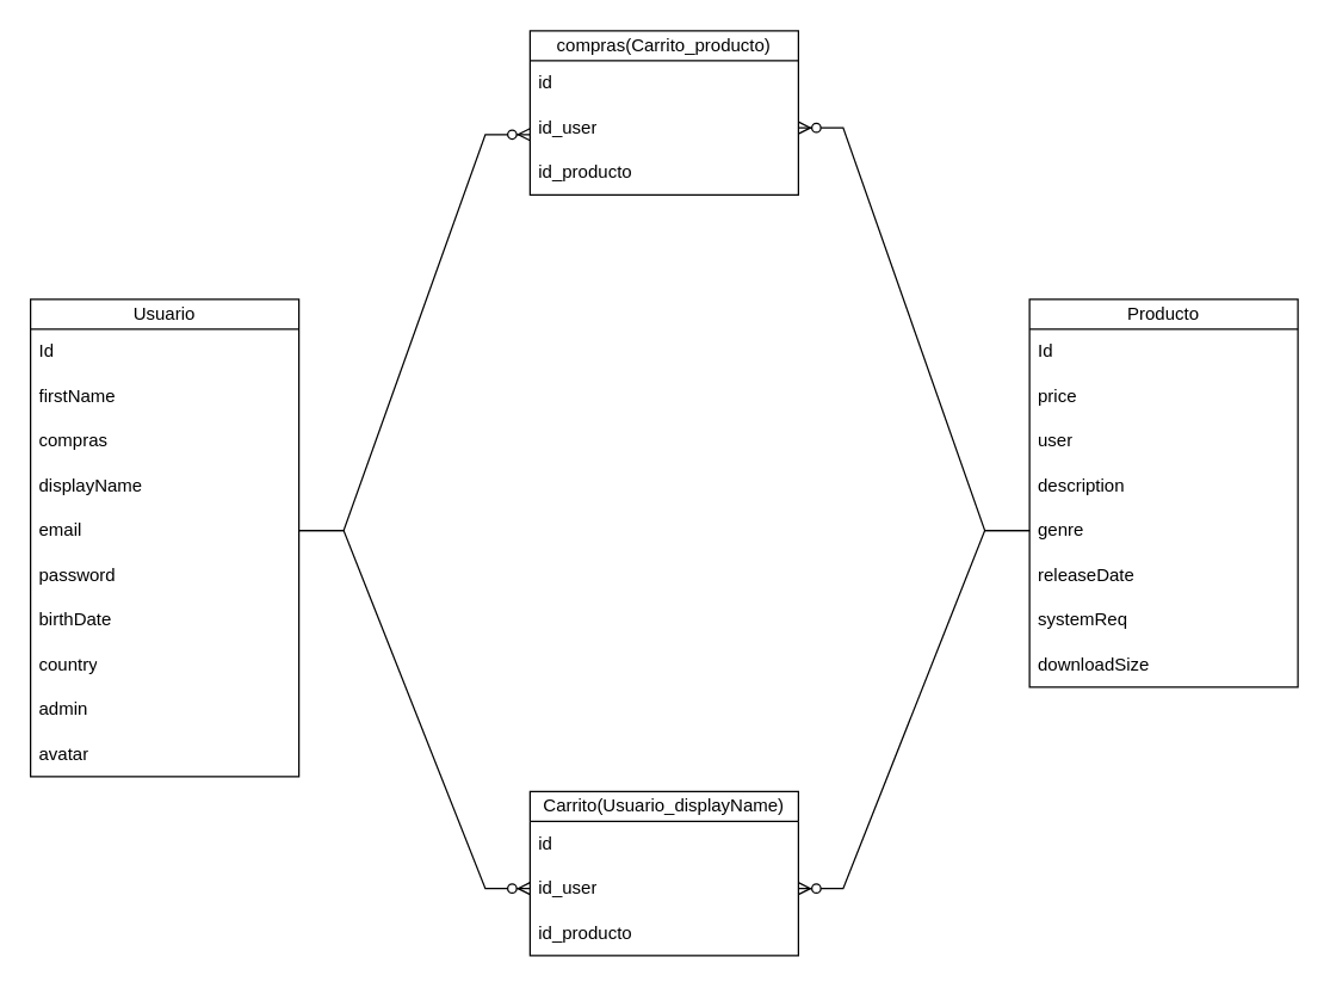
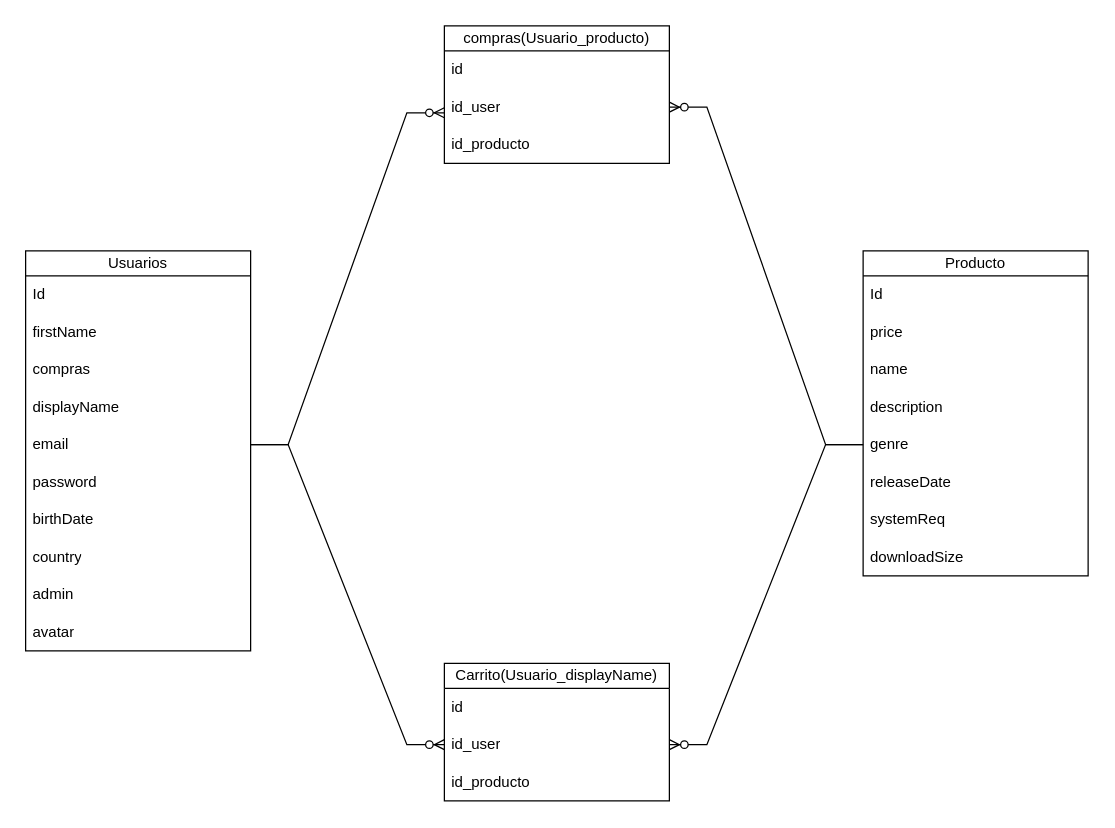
- <mxCell id="13" value="compras(Carrito_producto)" style="swimlane;fontStyle=0;childLayout=stackLayout;horizontal=1;startSize=20;horizontalStack=0;resizeParent=1;resizeParentMax=0;resizeLast=0;collapsible=1;marginBottom=0;whiteSpace=wrap;html=1;" vertex="1" parent="1"><mxGeometry x="355" y="20" width="180" height="110" as="geometry"><mxRectangle x="100" y="90" width="90" height="30" as="alternateBounds" /></mxGeometry></mxCell>
+ <mxCell id="13" value="compras(Usuario_producto)" style="swimlane;fontStyle=0;childLayout=stackLayout;horizontal=1;startSize=20;horizontalStack=0;resizeParent=1;resizeParentMax=0;resizeLast=0;collapsible=1;marginBottom=0;whiteSpace=wrap;html=1;" vertex="1" parent="1"><mxGeometry x="355" y="20" width="180" height="110" as="geometry"><mxRectangle x="100" y="90" width="90" height="30" as="alternateBounds" /></mxGeometry></mxCell>
- <mxCell id="2" value="Usuario" style="swimlane;fontStyle=0;childLayout=stackLayout;horizontal=1;startSize=20;horizontalStack=0;resizeParent=1;resizeParentMax=0;resizeLast=0;collapsible=1;marginBottom=0;whiteSpace=wrap;html=1;" vertex="1" parent="1"><mxGeometry y="200" width="180" height="320" as="geometry" x="20"><mxRectangle x="100" y="90" width="90" height="30" as="alternateBounds" /></mxGeometry></mxCell>
+ <mxCell id="2" value="Usuarios" style="swimlane;fontStyle=0;childLayout=stackLayout;horizontal=1;startSize=20;horizontalStack=0;resizeParent=1;resizeParentMax=0;resizeLast=0;collapsible=1;marginBottom=0;whiteSpace=wrap;html=1;" vertex="1" parent="1"><mxGeometry y="200" width="180" height="320" as="geometry" x="20"><mxRectangle x="100" y="90" width="90" height="30" as="alternateBounds" /></mxGeometry></mxCell>
- <mxCell id="20" value="user" style="text;strokeColor=none;fillColor=none;align=left;verticalAlign=middle;spacingLeft=4;spacingRight=4;overflow=hidden;points=[[0,0.5],[1,0.5]];portConstraint=eastwest;rotatable=0;whiteSpace=wrap;html=1;" vertex="1" parent="17"><mxGeometry y="80" width="180" height="30" as="geometry" /></mxCell>
+ <mxCell id="20" value="name" style="text;strokeColor=none;fillColor=none;align=left;verticalAlign=middle;spacingLeft=4;spacingRight=4;overflow=hidden;points=[[0,0.5],[1,0.5]];portConstraint=eastwest;rotatable=0;whiteSpace=wrap;html=1;" vertex="1" parent="17"><mxGeometry y="80" width="180" height="30" as="geometry" /></mxCell>
